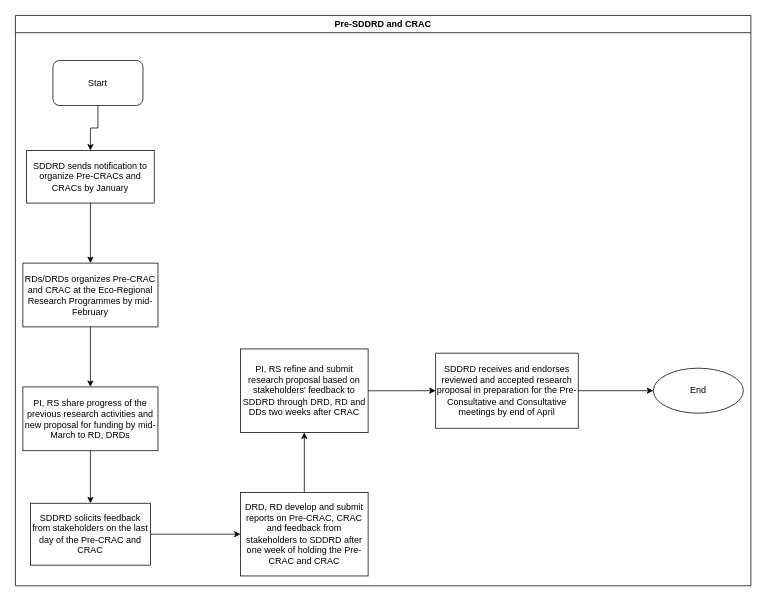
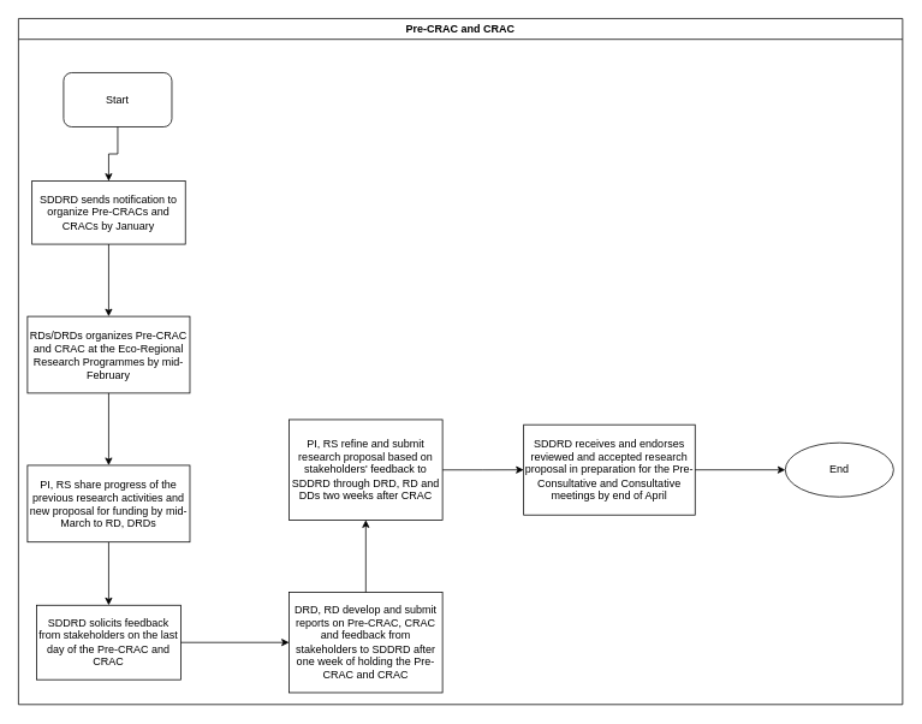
- <mxCell id="2" value="Pre-SDDRD and CRAC" style="swimlane;" vertex="1" parent="1"><mxGeometry x="20" y="20" width="980" height="760" as="geometry" /></mxCell>
+ <mxCell id="2" value="Pre-CRAC and CRAC" style="swimlane;" vertex="1" parent="1"><mxGeometry x="20" y="20" width="980" height="760" as="geometry" /></mxCell>
